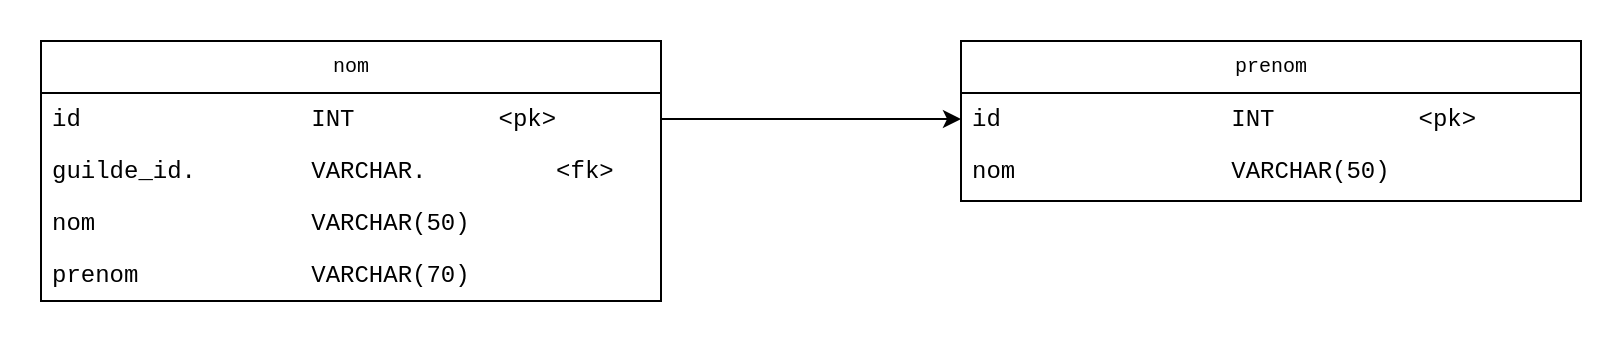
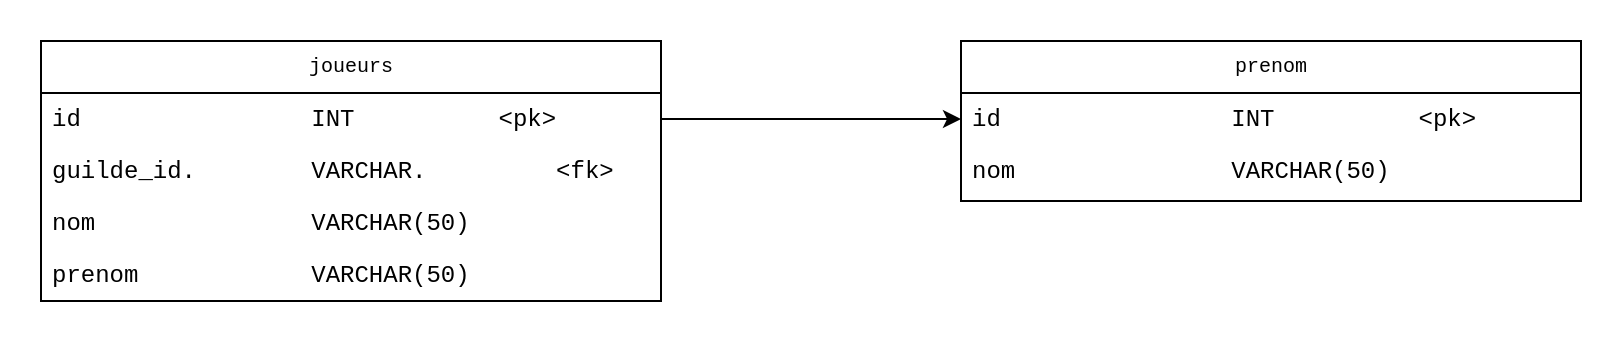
- <mxCell id="2" value="nom" style="swimlane;html=1;fontStyle=0;childLayout=stackLayout;horizontal=1;startSize=26;fillColor=none;horizontalStack=0;resizeParent=1;resizeLast=0;collapsible=1;marginBottom=0;swimlaneFillColor=#ffffff;rounded=0;shadow=0;comic=0;labelBackgroundColor=none;strokeWidth=1;fontFamily=Courier New;fontSize=10;align=center;" parent="1" vertex="1"><mxGeometry x="20" y="20" width="310" height="130" as="geometry" /></mxCell>
+ <mxCell id="2" value="joueurs" style="swimlane;html=1;fontStyle=0;childLayout=stackLayout;horizontal=1;startSize=26;fillColor=none;horizontalStack=0;resizeParent=1;resizeLast=0;collapsible=1;marginBottom=0;swimlaneFillColor=#ffffff;rounded=0;shadow=0;comic=0;labelBackgroundColor=none;strokeWidth=1;fontFamily=Courier New;fontSize=10;align=center;" parent="1" vertex="1"><mxGeometry x="20" y="20" width="310" height="130" as="geometry" /></mxCell>
- <mxCell id="6" value="prenom&amp;nbsp; &amp;nbsp; &amp;nbsp; &amp;nbsp; &amp;nbsp; &amp;nbsp; VARCHAR(70)" style="text;html=1;strokeColor=none;fillColor=none;align=left;verticalAlign=top;spacingLeft=4;spacingRight=4;whiteSpace=wrap;overflow=hidden;rotatable=0;points=[[0,0.5],[1,0.5]];portConstraint=eastwest;fontFamily=Courier New;" vertex="1" parent="2"><mxGeometry y="104" width="310" height="26" as="geometry" /></mxCell>
+ <mxCell id="6" value="prenom&amp;nbsp; &amp;nbsp; &amp;nbsp; &amp;nbsp; &amp;nbsp; &amp;nbsp; VARCHAR(50)" style="text;html=1;strokeColor=none;fillColor=none;align=left;verticalAlign=top;spacingLeft=4;spacingRight=4;whiteSpace=wrap;overflow=hidden;rotatable=0;points=[[0,0.5],[1,0.5]];portConstraint=eastwest;fontFamily=Courier New;" vertex="1" parent="2"><mxGeometry y="104" width="310" height="26" as="geometry" /></mxCell>
